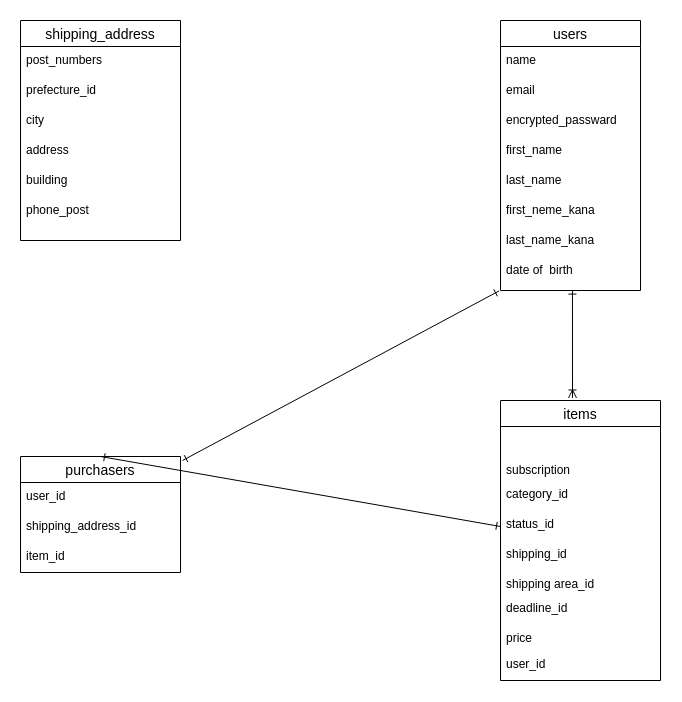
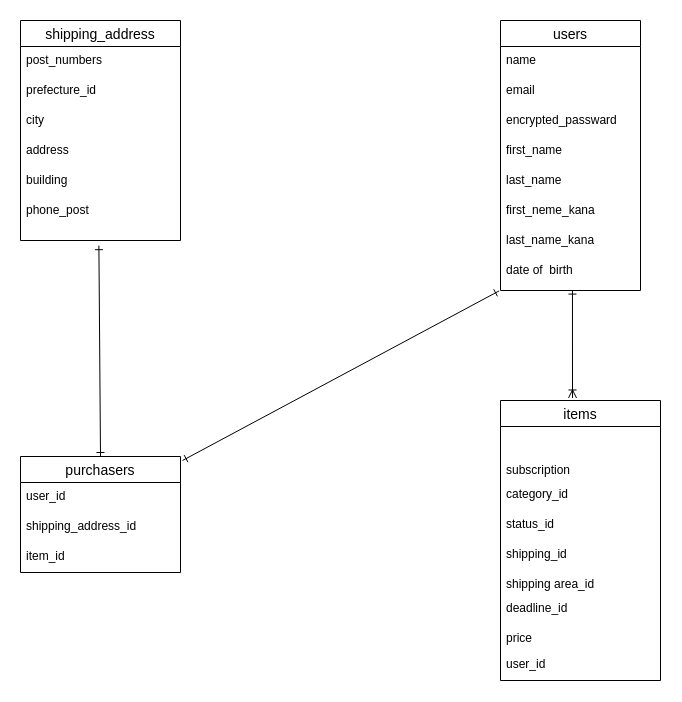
- <mxCell id="24" value="" style="endArrow=ERone;html=1;rounded=0;startArrow=ERone;startFill=0;endFill=0;exitX=0.5;exitY=0;exitDx=0;exitDy=0;" parent="1" source="2" target="15" edge="1"><mxGeometry relative="1" as="geometry"><mxPoint x="110" y="380" as="sourcePoint" /><mxPoint x="170" y="260" as="targetPoint" /></mxGeometry></mxCell>
+ <mxCell id="24" value="" style="endArrow=ERone;html=1;rounded=0;startArrow=ERone;startFill=0;endFill=0;exitX=0.5;exitY=0;exitDx=0;exitDy=0;entryX=0.49;entryY=1.118;entryDx=0;entryDy=0;entryPerimeter=0;" parent="1" source="2" target="32" edge="1"><mxGeometry relative="1" as="geometry"><mxPoint x="110" y="380" as="sourcePoint" /><mxPoint x="170" y="260" as="targetPoint" /></mxGeometry></mxCell>
